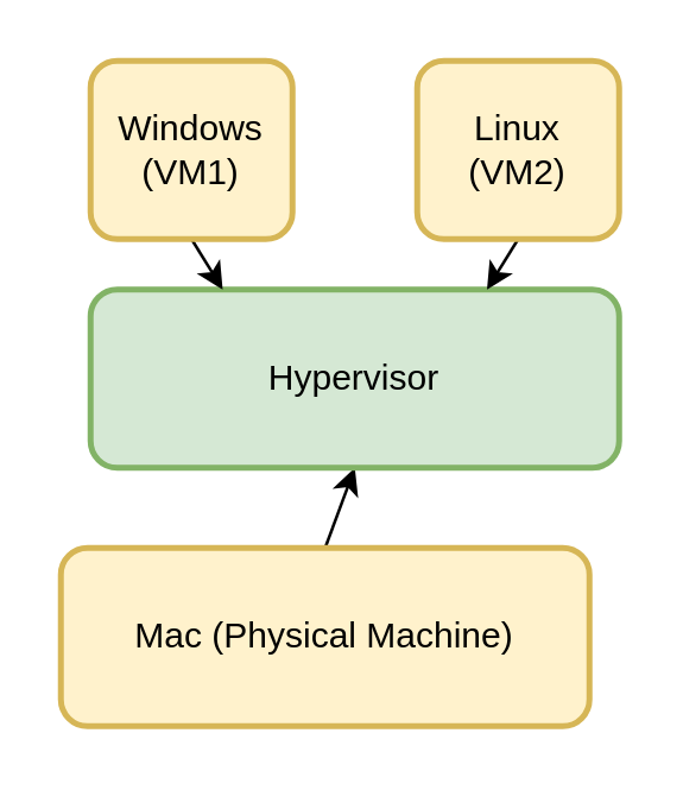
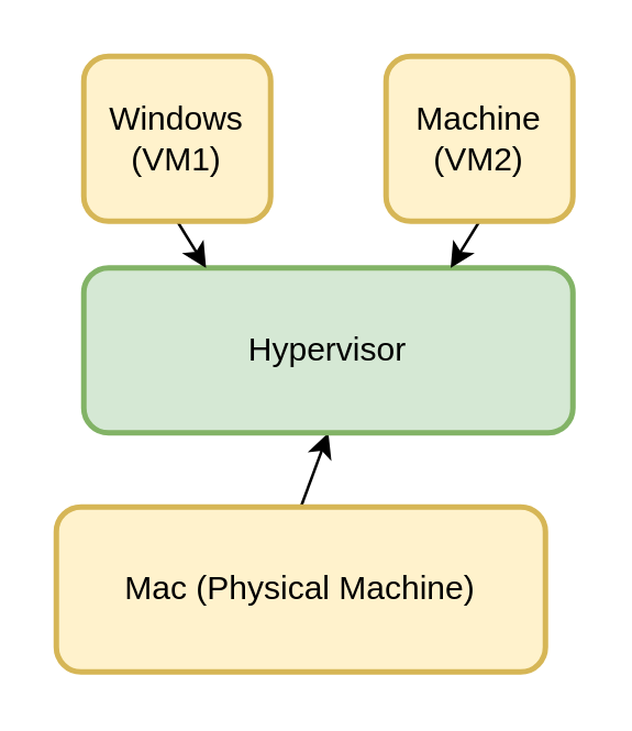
- <mxCell id="8" value="Linux&lt;br&gt;(VM2)" style="rounded=1;whiteSpace=wrap;html=1;strokeWidth=2;fillColor=#fff2cc;strokeColor=#d6b656;" vertex="1" parent="1"><mxGeometry x="140" y="20" width="68" height="60" as="geometry" /></mxCell>
+ <mxCell id="8" value="Machine&lt;br&gt;(VM2)" style="rounded=1;whiteSpace=wrap;html=1;strokeWidth=2;fillColor=#fff2cc;strokeColor=#d6b656;" vertex="1" parent="1"><mxGeometry x="140" y="20" width="68" height="60" as="geometry" /></mxCell>
